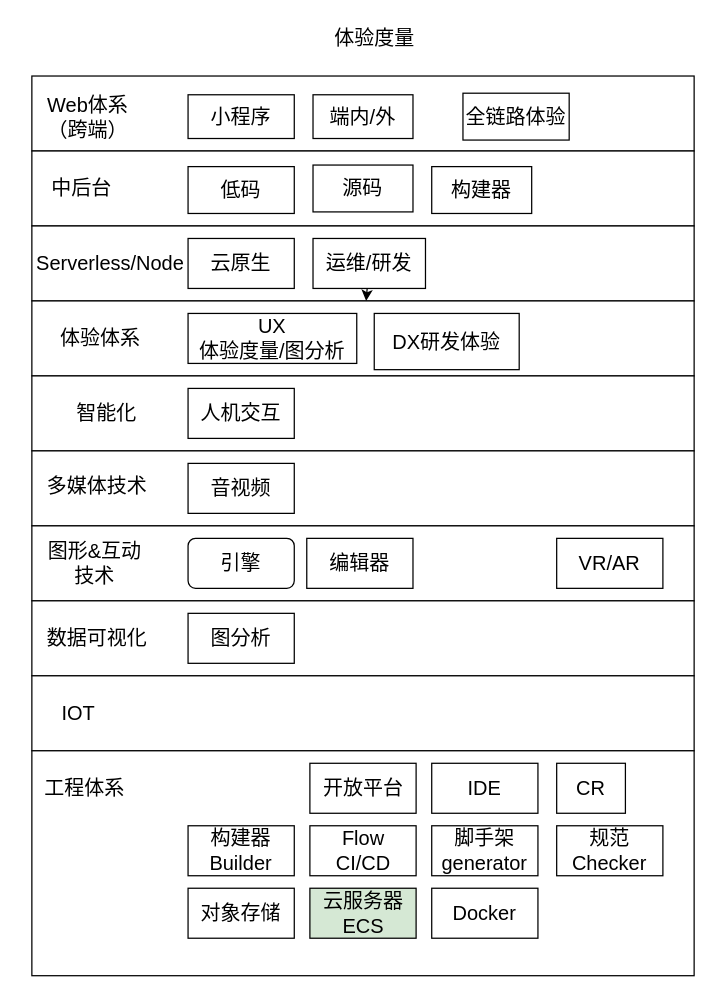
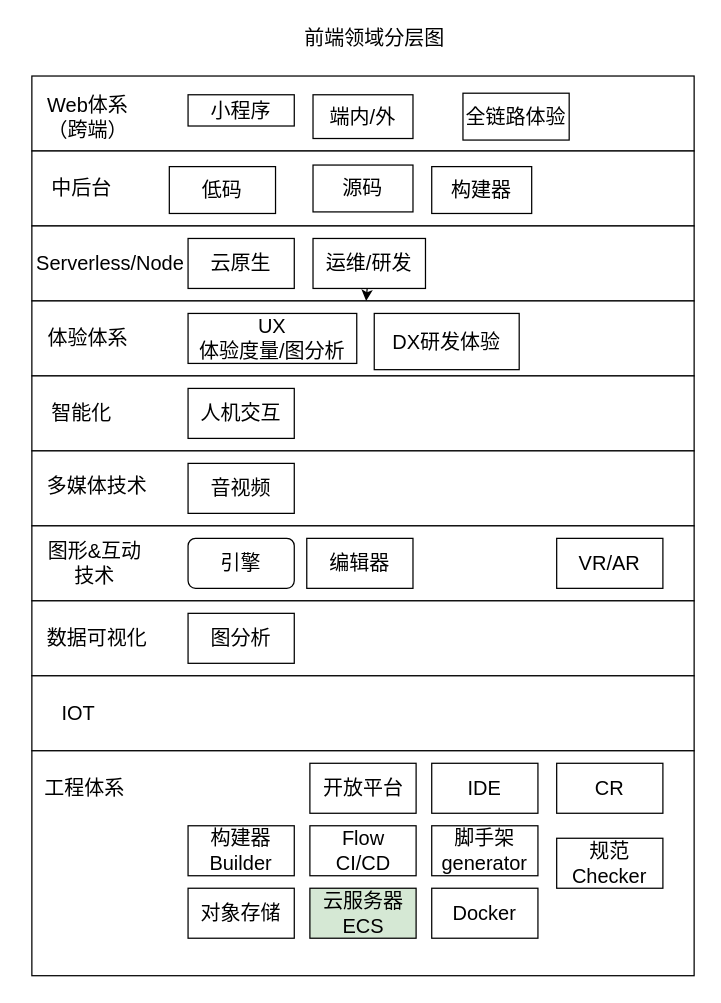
- <mxCell id="3" value="体验度量" style="text;html=1;align=center;verticalAlign=middle;resizable=0;points=[];autosize=1;strokeColor=none;fillColor=none;fontSize=16;" parent="1" vertex="1"><mxGeometry x="234" y="20" width="130" height="20" as="geometry" /></mxCell>
+ <mxCell id="3" value="前端领域分层图" style="text;html=1;align=center;verticalAlign=middle;resizable=0;points=[];autosize=1;strokeColor=none;fillColor=none;fontSize=16;" parent="1" vertex="1"><mxGeometry x="234" y="20" width="130" height="20" as="geometry" /></mxCell>
- <mxCell id="21" value="小程序" style="rounded=0;whiteSpace=wrap;html=1;fontSize=16;" parent="1" vertex="1"><mxGeometry x="150" y="75" width="85" height="35" as="geometry" /></mxCell>
+ <mxCell id="21" value="小程序" style="rounded=0;whiteSpace=wrap;html=1;fontSize=16;" parent="1" vertex="1"><mxGeometry x="150" y="75" width="85" height="25" as="geometry" /></mxCell>
- <mxCell id="19" value="低码" style="rounded=0;whiteSpace=wrap;html=1;fontSize=16;" parent="1" vertex="1"><mxGeometry x="150" y="132.5" width="85" height="37.5" as="geometry" /></mxCell>
+ <mxCell id="19" value="低码" style="rounded=0;whiteSpace=wrap;html=1;fontSize=16;" parent="1" vertex="1"><mxGeometry x="135" y="132.5" width="85" height="37.5" as="geometry" /></mxCell>
- <mxCell id="12" value="体验体系" style="text;html=1;strokeColor=none;fillColor=none;align=center;verticalAlign=middle;whiteSpace=wrap;rounded=0;fontSize=16;" parent="1" vertex="1"><mxGeometry x="45" y="255" width="70" height="30" as="geometry" /></mxCell>
+ <mxCell id="12" value="体验体系" style="text;html=1;strokeColor=none;fillColor=none;align=center;verticalAlign=middle;whiteSpace=wrap;rounded=0;fontSize=16;" parent="1" vertex="1"><mxGeometry x="35" y="255" width="70" height="30" as="geometry" /></mxCell>
- <mxCell id="13" value="智能化" style="text;html=1;strokeColor=none;fillColor=none;align=center;verticalAlign=middle;whiteSpace=wrap;rounded=0;fontSize=16;" parent="1" vertex="1"><mxGeometry x="50" y="315" width="70" height="30" as="geometry" /></mxCell>
+ <mxCell id="13" value="智能化" style="text;html=1;strokeColor=none;fillColor=none;align=center;verticalAlign=middle;whiteSpace=wrap;rounded=0;fontSize=16;" parent="1" vertex="1"><mxGeometry x="30" y="315" width="70" height="30" as="geometry" /></mxCell>
- <mxCell id="45" value="CR" style="rounded=0;whiteSpace=wrap;html=1;fontSize=16;" parent="1" vertex="1"><mxGeometry x="445" y="610" width="55" height="40" as="geometry" /></mxCell>
+ <mxCell id="45" value="CR" style="rounded=0;whiteSpace=wrap;html=1;fontSize=16;" parent="1" vertex="1"><mxGeometry x="445" y="610" width="85" height="40" as="geometry" /></mxCell>
- <mxCell id="41" value="规范Checker" style="rounded=0;whiteSpace=wrap;html=1;fontSize=16;" parent="1" vertex="1"><mxGeometry x="445" y="660" width="85" height="40" as="geometry" /></mxCell>
+ <mxCell id="41" value="规范Checker" style="rounded=0;whiteSpace=wrap;html=1;fontSize=16;" parent="1" vertex="1"><mxGeometry x="445" y="670" width="85" height="40" as="geometry" /></mxCell>
